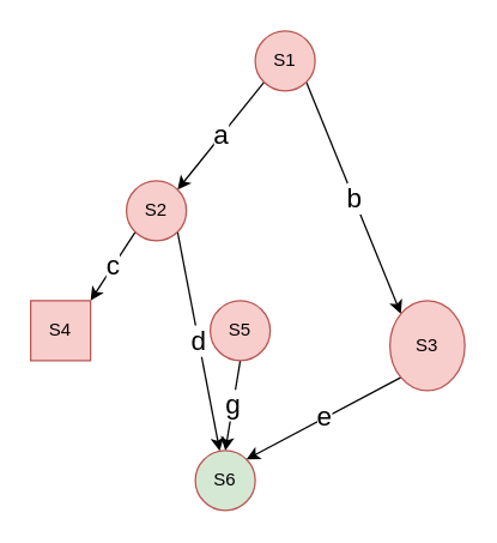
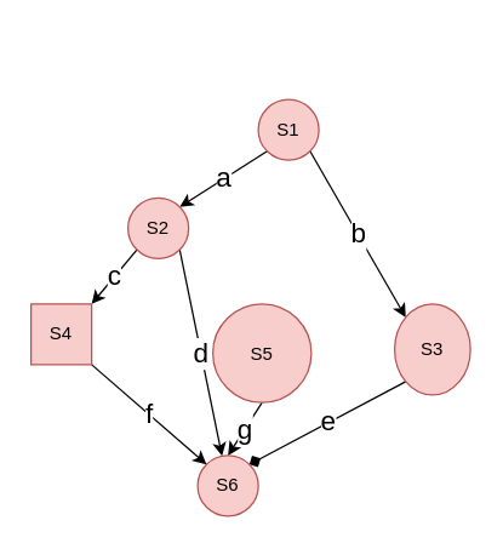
- <mxCell id="4" value="S1" style="ellipse;whiteSpace=wrap;html=1;aspect=fixed;fillColor=#f8cecc;strokeColor=#b85450;" vertex="1" parent="1"><mxGeometry x="170" y="20" width="40" height="40" as="geometry" /></mxCell>
+ <mxCell id="4" value="S1" style="ellipse;whiteSpace=wrap;html=1;aspect=fixed;fillColor=#f8cecc;strokeColor=#b85450;" vertex="1" parent="1"><mxGeometry x="170" y="65" width="40" height="40" as="geometry" /></mxCell>
- <mxCell id="7" value="S2" style="ellipse;whiteSpace=wrap;html=1;aspect=fixed;fillColor=#f8cecc;strokeColor=#b85450;" vertex="1" parent="1"><mxGeometry x="84" y="120" width="40" height="40" as="geometry" /></mxCell>
+ <mxCell id="7" value="S2" style="ellipse;whiteSpace=wrap;html=1;aspect=fixed;fillColor=#f8cecc;strokeColor=#b85450;" vertex="1" parent="1"><mxGeometry x="84" y="130" width="40" height="40" as="geometry" /></mxCell>
- <mxCell id="9" value="S5" style="ellipse;whiteSpace=wrap;html=1;aspect=fixed;fillColor=#f8cecc;strokeColor=#b85450;" vertex="1" parent="1"><mxGeometry x="140" y="200" width="40" height="40" as="geometry" /></mxCell>
+ <mxCell id="9" value="S5" style="ellipse;whiteSpace=wrap;html=1;aspect=fixed;fillColor=#f8cecc;strokeColor=#b85450;" vertex="1" parent="1"><mxGeometry x="140" y="200" width="65" height="65" as="geometry" /></mxCell>
+ <mxCell id="13" value="f" style="rounded=0;orthogonalLoop=1;jettySize=auto;html=1;exitX=1;exitY=1;exitDx=0;exitDy=0;entryX=0;entryY=0;entryDx=0;entryDy=0;fontSize=18;" edge="1" parent="1" source="14" target="12"><mxGeometry relative="1" as="geometry" /></mxCell>
- <mxCell id="10" value="e" style="rounded=0;orthogonalLoop=1;jettySize=auto;html=1;exitX=0;exitY=1;exitDx=0;exitDy=0;entryX=1;entryY=0;entryDx=0;entryDy=0;fontSize=18;" edge="1" parent="1" source="11" target="12"><mxGeometry relative="1" as="geometry" /></mxCell>
+ <mxCell id="10" value="e" style="rounded=0;orthogonalLoop=1;jettySize=auto;html=1;exitX=0;exitY=1;exitDx=0;exitDy=0;entryX=1;entryY=0;entryDx=0;entryDy=0;fontSize=18;endArrow=diamond;" edge="1" parent="1" source="11" target="12"><mxGeometry relative="1" as="geometry" /></mxCell>
- <mxCell id="12" value="S6" style="ellipse;whiteSpace=wrap;html=1;aspect=fixed;fillColor=#d5e8d4;strokeColor=#b85450;" vertex="1" parent="1"><mxGeometry x="130" y="300" width="40" height="40" as="geometry" /></mxCell>
+ <mxCell id="12" value="S6" style="ellipse;whiteSpace=wrap;html=1;aspect=fixed;fillColor=#f8cecc;strokeColor=#b85450;" vertex="1" parent="1"><mxGeometry x="130" y="300" width="40" height="40" as="geometry" /></mxCell>
